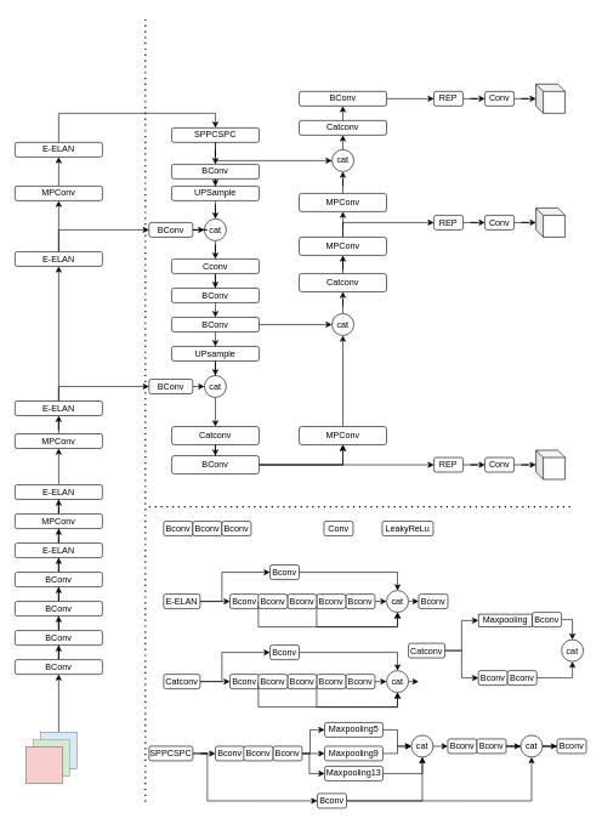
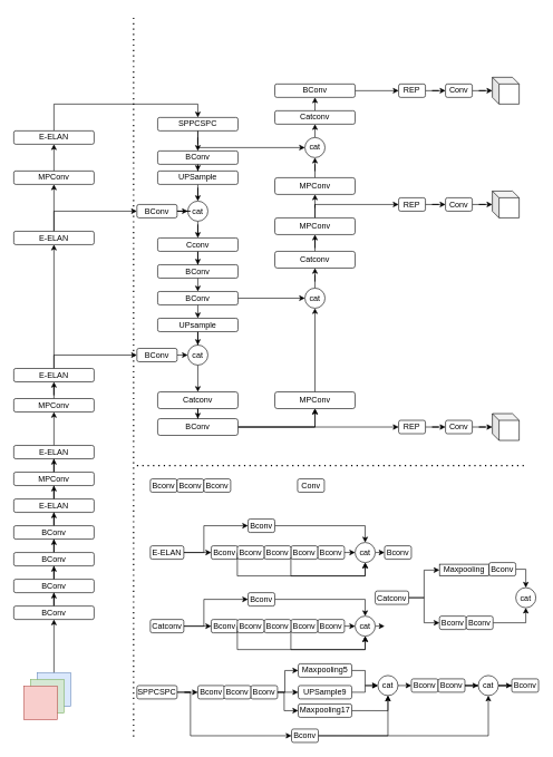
- <mxCell id="100" value="LeakyReLu" style="rounded=1;whiteSpace=wrap;html=1;" vertex="1" parent="1"><mxGeometry x="524" y="715" width="70" height="20" as="geometry" /></mxCell>
- <mxCell id="156" value="Maxpooling9" style="rounded=1;whiteSpace=wrap;html=1;" vertex="1" parent="1"><mxGeometry x="445" y="1023.75" width="80" height="20" as="geometry" /></mxCell>
+ <mxCell id="156" value="UPSample9" style="rounded=1;whiteSpace=wrap;html=1;" vertex="1" parent="1"><mxGeometry x="445" y="1023.75" width="80" height="20" as="geometry" /></mxCell>
- <mxCell id="158" value="Maxpooling13" style="rounded=1;whiteSpace=wrap;html=1;" vertex="1" parent="1"><mxGeometry x="445" y="1051.25" width="80" height="20" as="geometry" /></mxCell>
+ <mxCell id="158" value="Maxpooling17" style="rounded=1;whiteSpace=wrap;html=1;" vertex="1" parent="1"><mxGeometry x="445" y="1051.25" width="80" height="20" as="geometry" /></mxCell>
